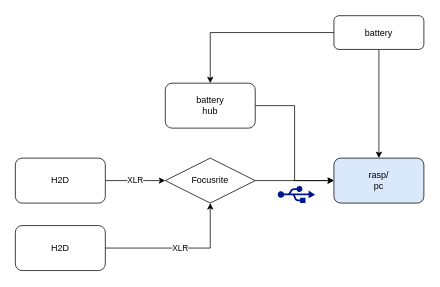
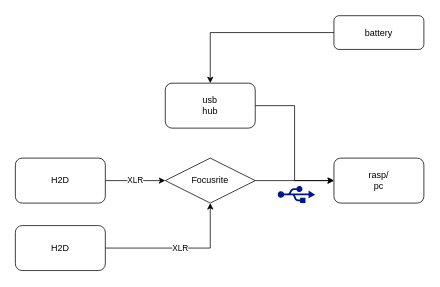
- <mxCell id="11" value="battery&lt;br&gt;hub" style="rounded=1;whiteSpace=wrap;html=1;" vertex="1" parent="1"><mxGeometry x="220" y="110" width="120" height="60" as="geometry" /></mxCell>
+ <mxCell id="11" value="usb&lt;br&gt;hub" style="rounded=1;whiteSpace=wrap;html=1;" vertex="1" parent="1"><mxGeometry x="220" y="110" width="120" height="60" as="geometry" /></mxCell>
- <mxCell id="12" style="edgeStyle=orthogonalEdgeStyle;rounded=0;orthogonalLoop=1;jettySize=auto;html=1;entryX=0.5;entryY=0;entryDx=0;entryDy=0;" edge="1" parent="1" source="14" target="9"><mxGeometry relative="1" as="geometry" /></mxCell>
- <mxCell id="9" value="rasp/&lt;br&gt;pc" style="rounded=1;whiteSpace=wrap;html=1;fillColor=#dae8fc;" vertex="1" parent="1"><mxGeometry x="445" y="210" width="120" height="60" as="geometry" /></mxCell>
+ <mxCell id="9" value="rasp/&lt;br&gt;pc" style="rounded=1;whiteSpace=wrap;html=1;" vertex="1" parent="1"><mxGeometry x="445" y="210" width="120" height="60" as="geometry" /></mxCell>
